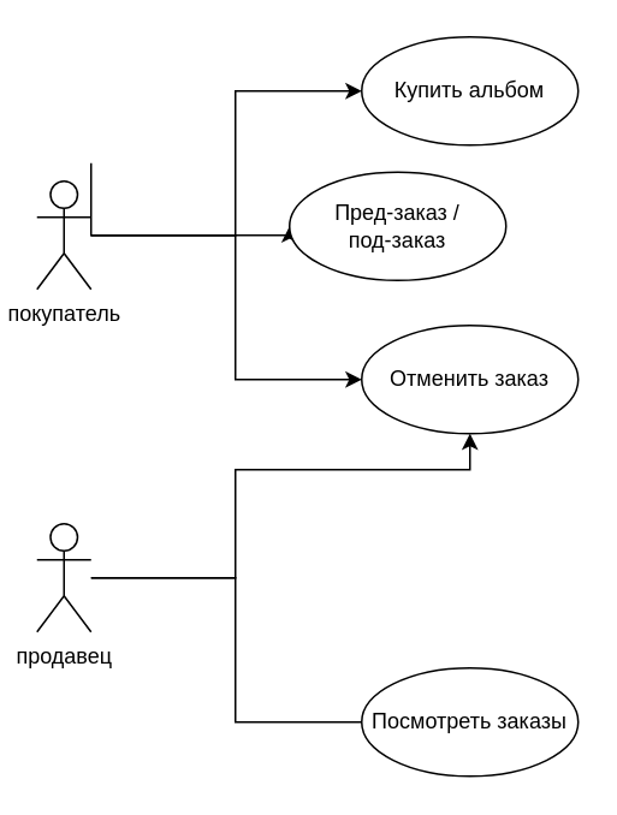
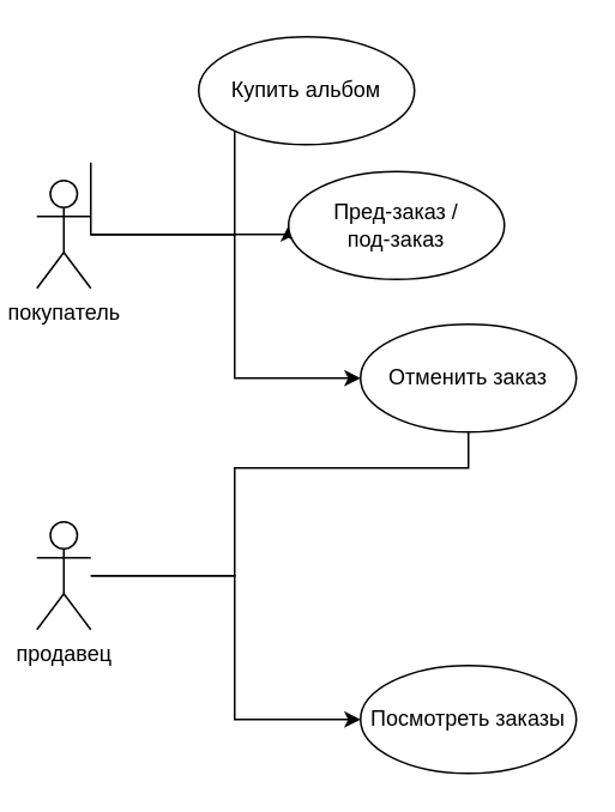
- <mxCell id="9" value="Купить альбом" style="ellipse;whiteSpace=wrap;html=1;" vertex="1" parent="1"><mxGeometry x="200" y="20" width="120" height="60" as="geometry" /></mxCell>
+ <mxCell id="9" value="Купить альбом" style="ellipse;whiteSpace=wrap;html=1;" vertex="1" parent="1"><mxGeometry x="110" y="20" width="120" height="60" as="geometry" /></mxCell>
- <mxCell id="6" style="edgeStyle=orthogonalEdgeStyle;rounded=0;orthogonalLoop=1;jettySize=auto;html=1;entryX=0.5;entryY=1;entryDx=0;entryDy=0;" edge="1" parent="1" source="8" target="11"><mxGeometry relative="1" as="geometry"><Array as="points"><mxPoint x="130" y="320" /><mxPoint x="130" y="260" /><mxPoint x="260" y="260" /></Array></mxGeometry></mxCell>
+ <mxCell id="6" style="edgeStyle=orthogonalEdgeStyle;rounded=0;orthogonalLoop=1;jettySize=auto;html=1;entryX=0.5;entryY=1;entryDx=0;entryDy=0;endArrow=none;" edge="1" parent="1" source="8" target="11"><mxGeometry relative="1" as="geometry"><Array as="points"><mxPoint x="130" y="320" /><mxPoint x="130" y="260" /><mxPoint x="260" y="260" /></Array></mxGeometry></mxCell>
- <mxCell id="7" style="edgeStyle=orthogonalEdgeStyle;rounded=0;orthogonalLoop=1;jettySize=auto;html=1;entryX=0;entryY=0.5;entryDx=0;entryDy=0;endArrow=none;" edge="1" parent="1" source="8" target="12"><mxGeometry relative="1" as="geometry"><Array as="points"><mxPoint x="130" y="320" /><mxPoint x="130" y="400" /></Array></mxGeometry></mxCell>
+ <mxCell id="7" style="edgeStyle=orthogonalEdgeStyle;rounded=0;orthogonalLoop=1;jettySize=auto;html=1;entryX=0;entryY=0.5;entryDx=0;entryDy=0;" edge="1" parent="1" source="8" target="12"><mxGeometry relative="1" as="geometry"><Array as="points"><mxPoint x="130" y="320" /><mxPoint x="130" y="400" /></Array></mxGeometry></mxCell>
